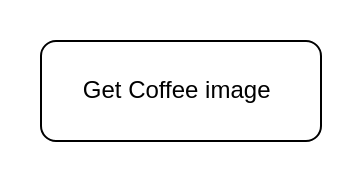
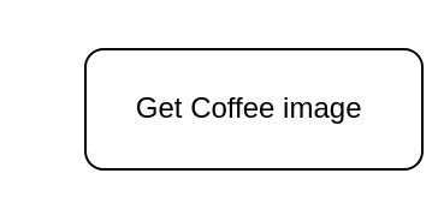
- <mxCell id="2" value="Get Coffee image&amp;nbsp;" style="rounded=1;whiteSpace=wrap;html=1;" parent="1" vertex="1"><mxGeometry x="20" y="20" width="140" height="50" as="geometry" /></mxCell>
+ <mxCell id="2" value="Get Coffee image&amp;nbsp;" style="rounded=1;whiteSpace=wrap;html=1;" parent="1" vertex="1"><mxGeometry x="35" y="20" width="140" height="50" as="geometry" /></mxCell>
